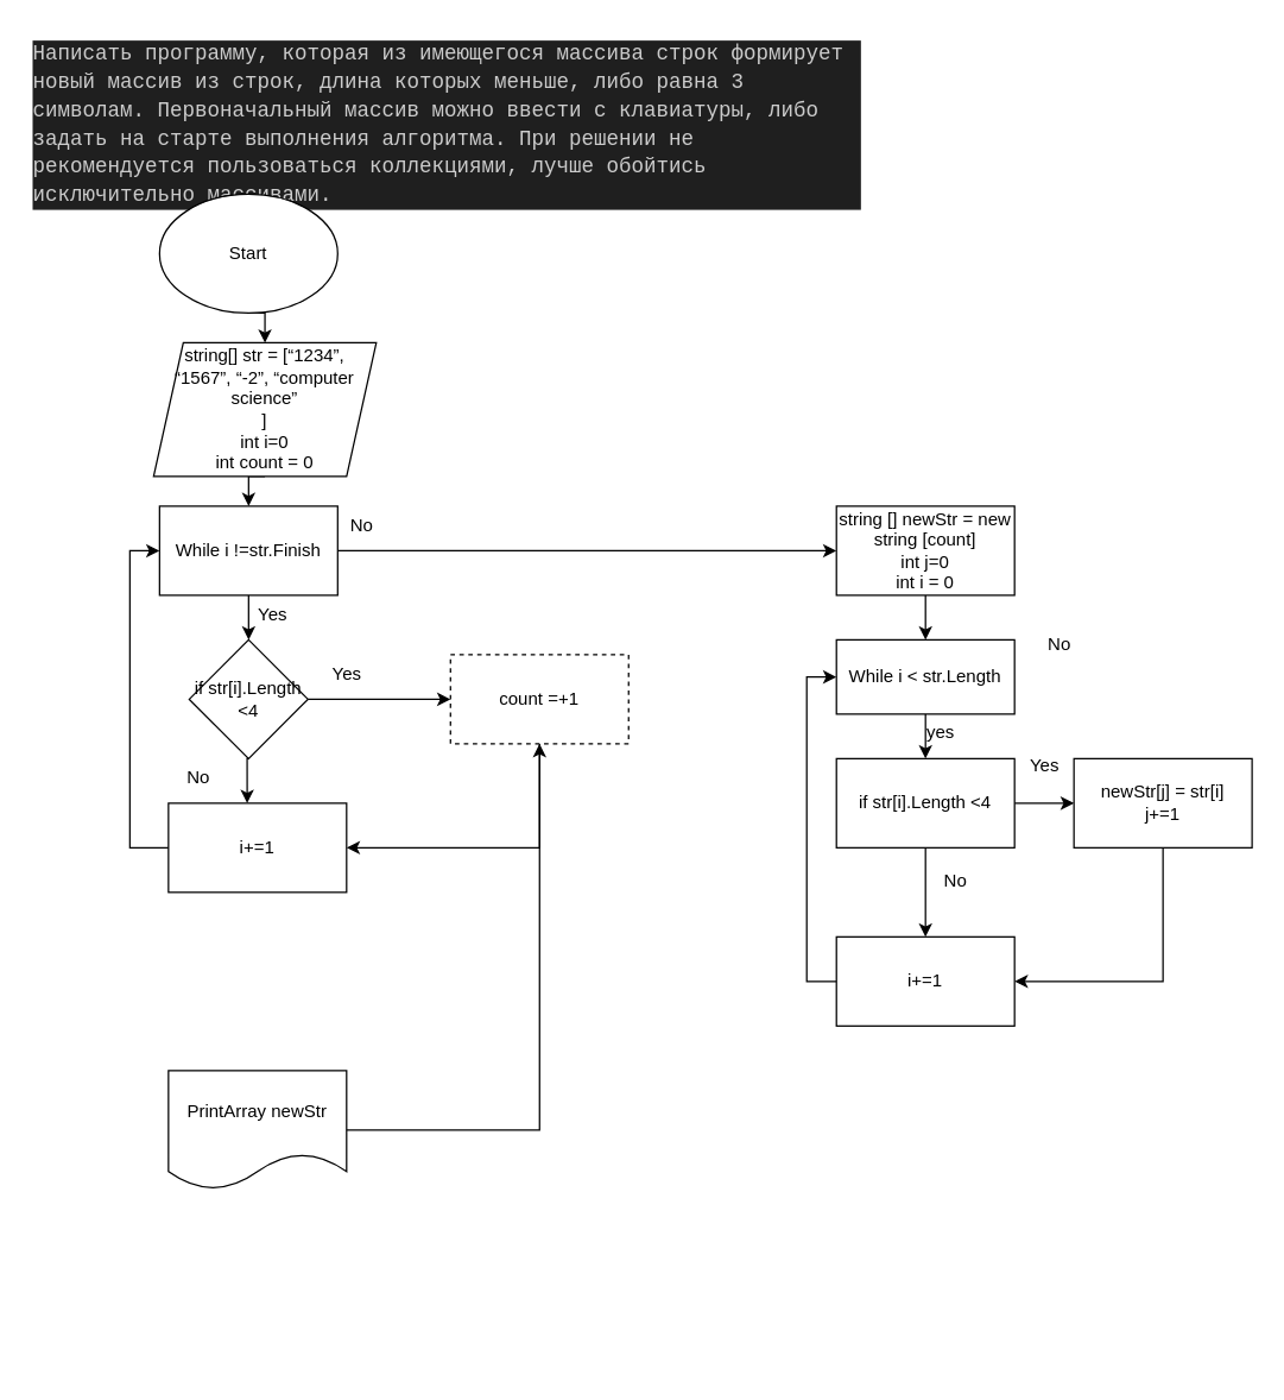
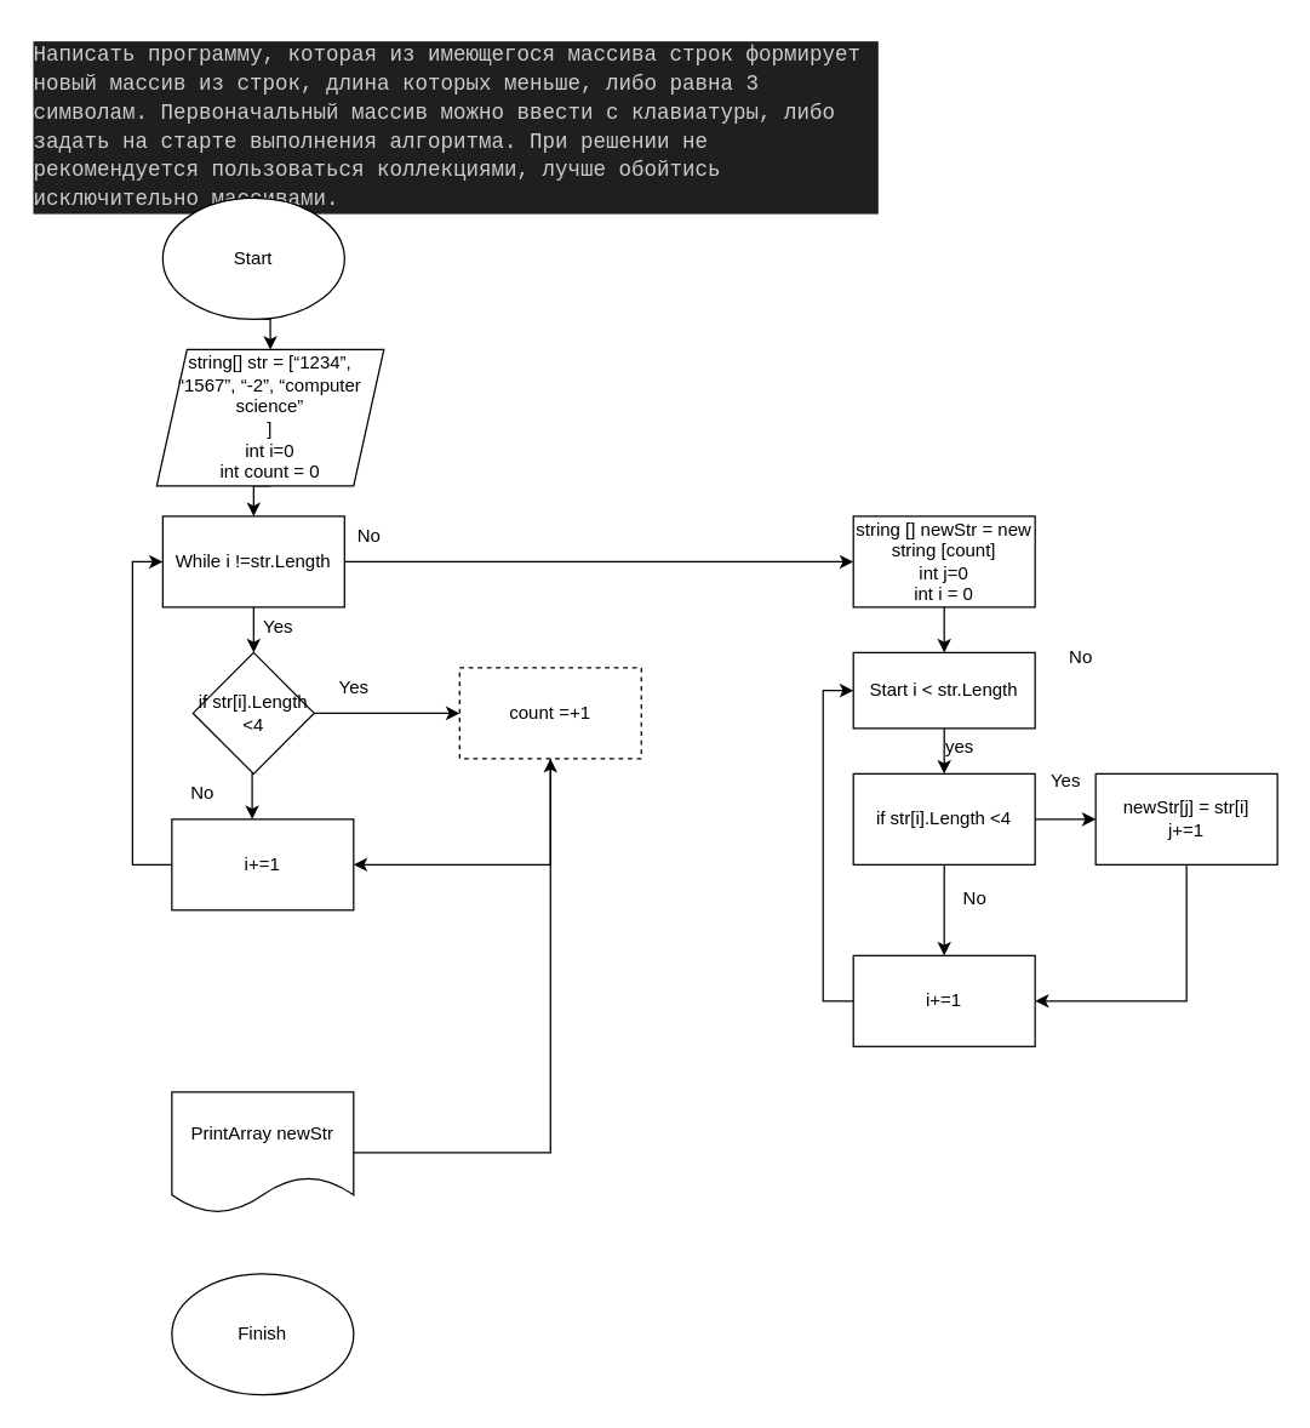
- <mxCell id="10" value="While i !=str.Finish" style="rounded=0;whiteSpace=wrap;html=1;" vertex="1" parent="1"><mxGeometry x="107" y="340" width="120" height="60" as="geometry" /></mxCell>
+ <mxCell id="10" value="While i !=str.Length" style="rounded=0;whiteSpace=wrap;html=1;" vertex="1" parent="1"><mxGeometry x="107" y="340" width="120" height="60" as="geometry" /></mxCell>
- <mxCell id="27" value="While i &amp;lt; str.Length" style="rounded=0;whiteSpace=wrap;html=1;" vertex="1" parent="1"><mxGeometry x="563" y="430" width="120" height="50" as="geometry" /></mxCell>
+ <mxCell id="27" value="Start i &amp;lt; str.Length" style="rounded=0;whiteSpace=wrap;html=1;" vertex="1" parent="1"><mxGeometry x="563" y="430" width="120" height="50" as="geometry" /></mxCell>
+ <mxCell id="5" value="Finish" style="ellipse;whiteSpace=wrap;html=1;" vertex="1" parent="1"><mxGeometry x="113" y="840" width="120" height="80" as="geometry" /></mxCell>
